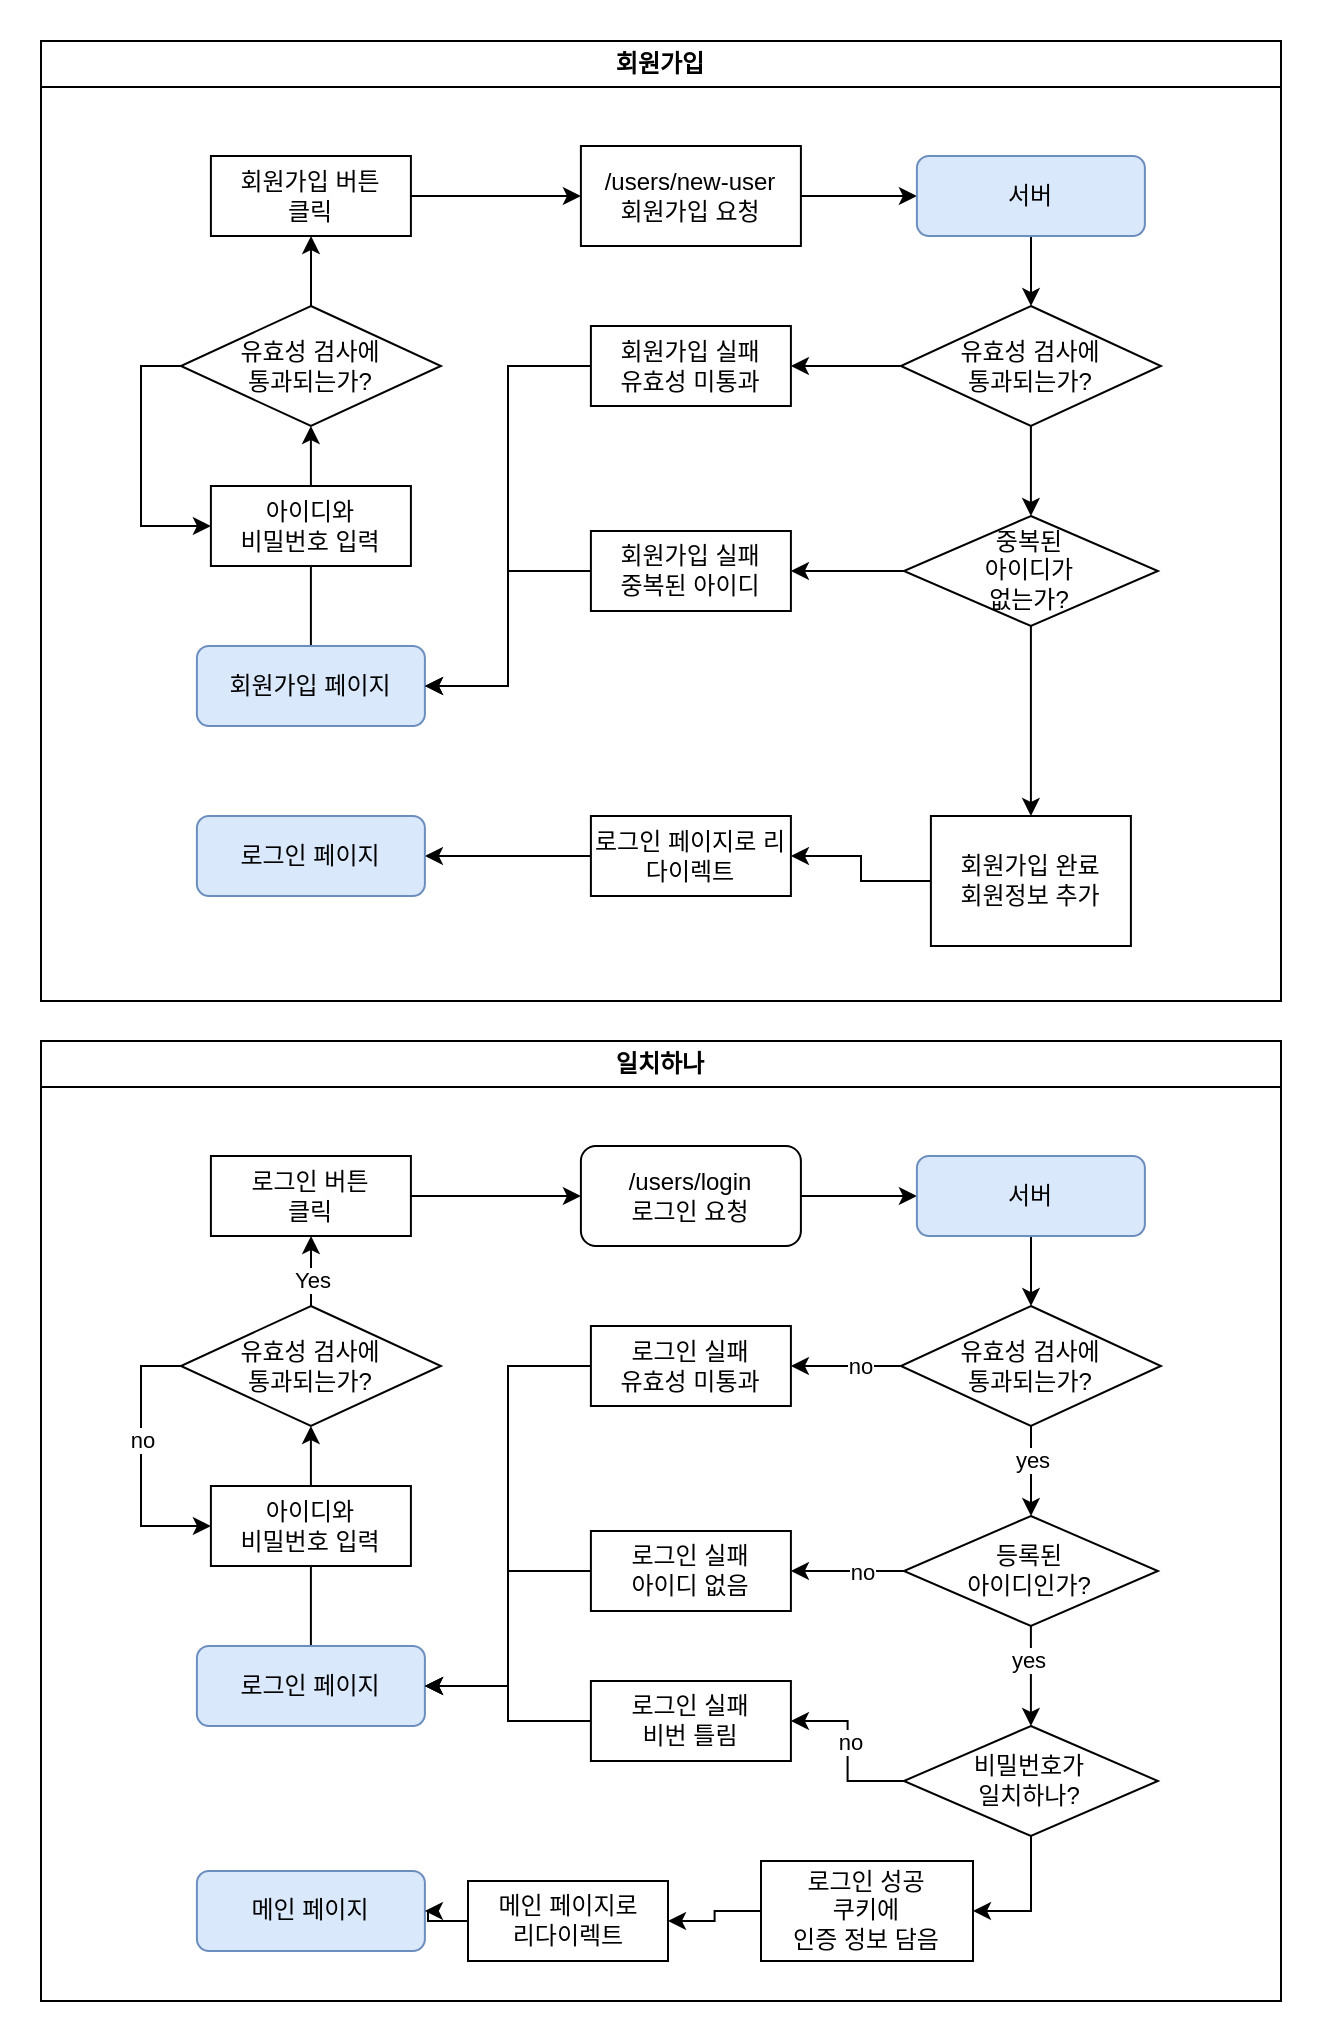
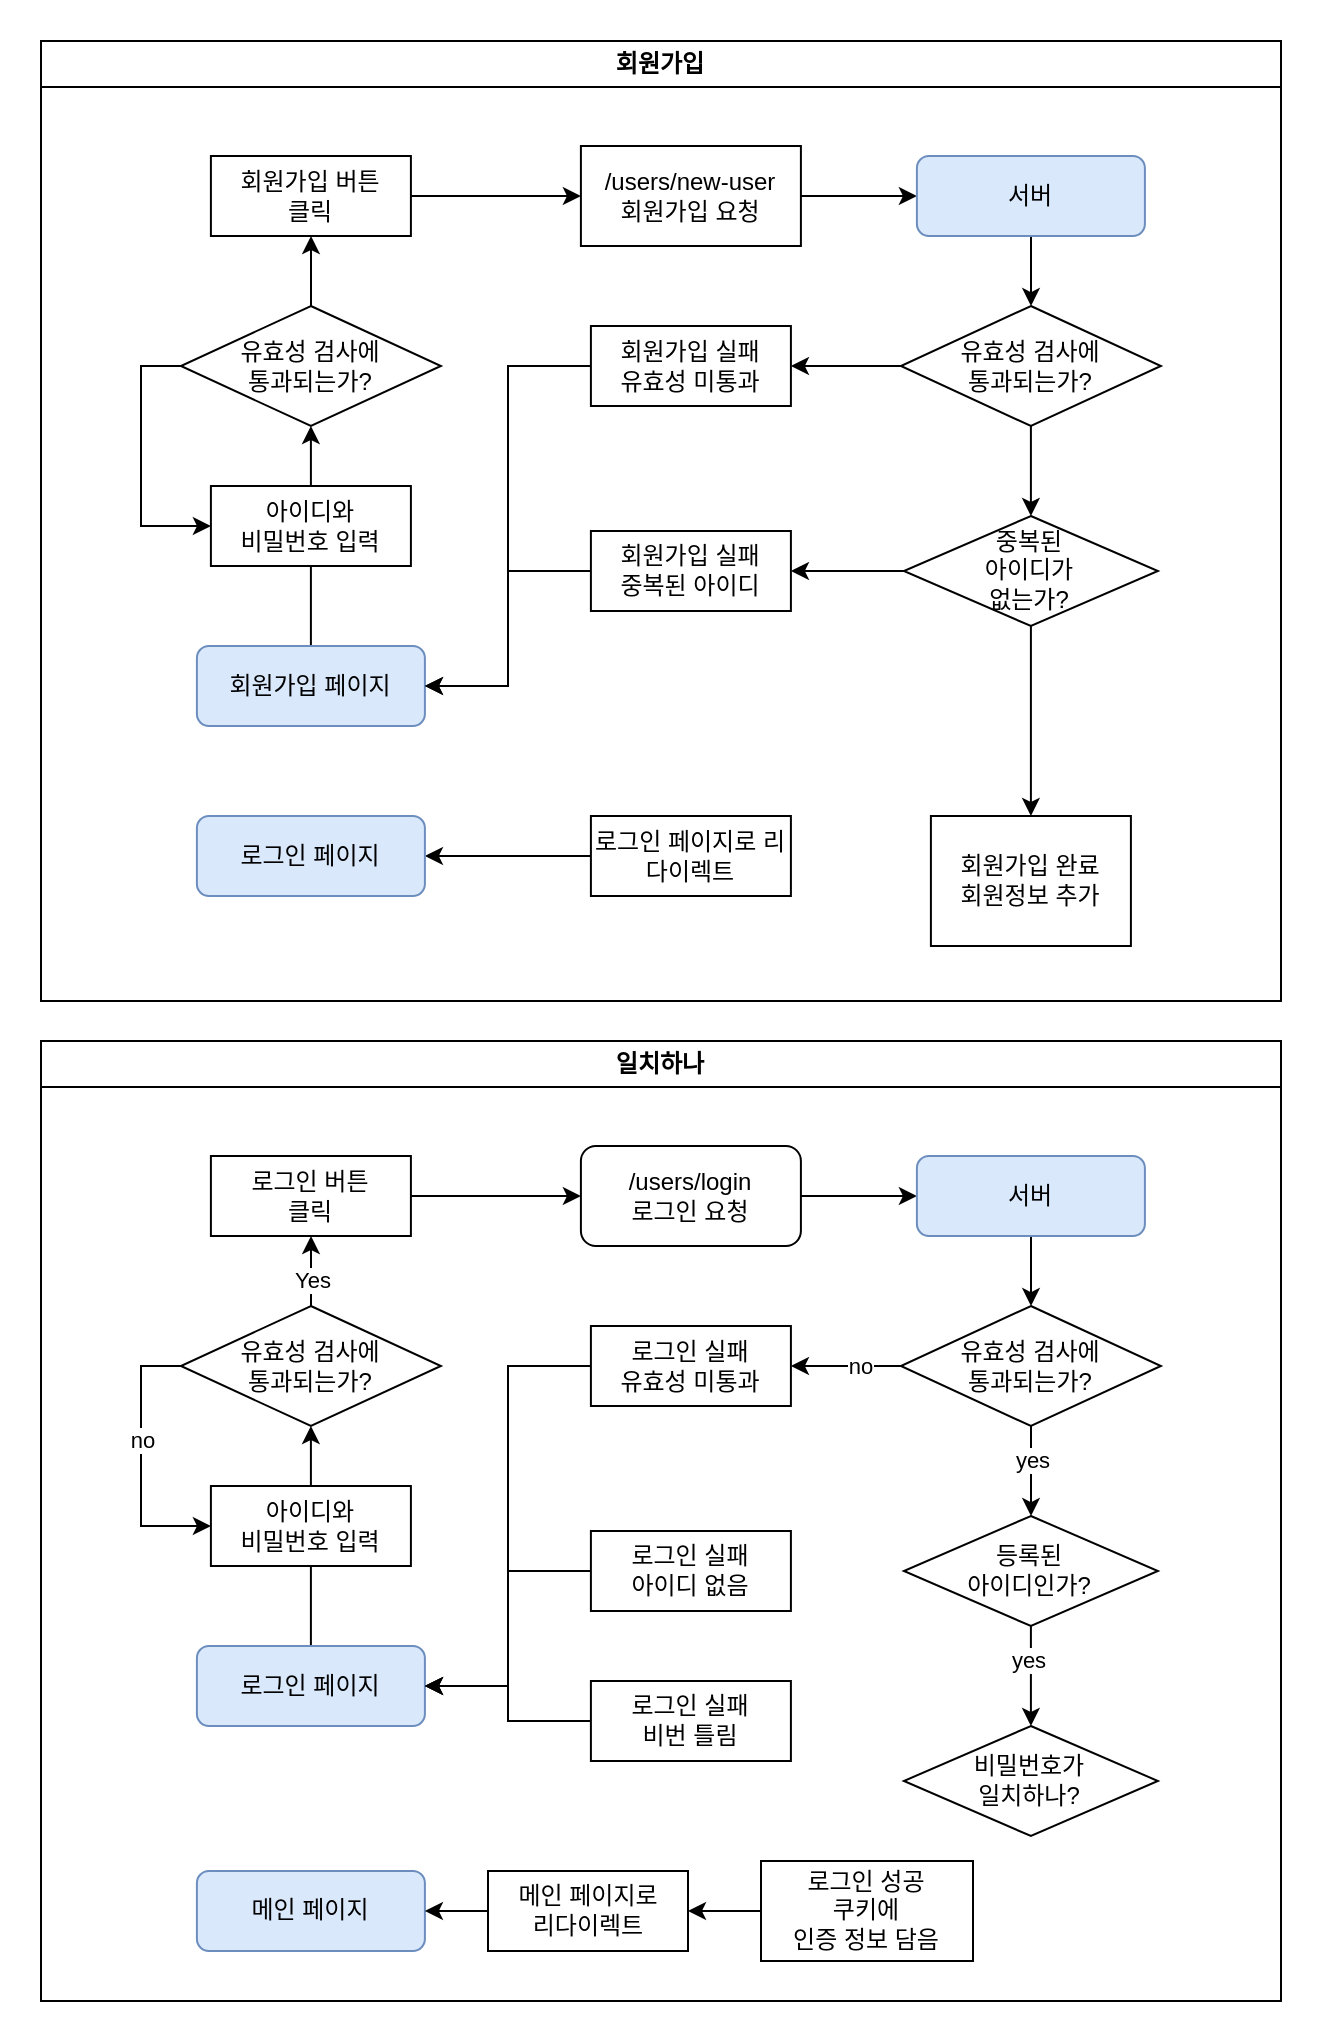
- <mxCell id="21" value="" style="edgeStyle=orthogonalEdgeStyle;rounded=0;orthogonalLoop=1;jettySize=auto;html=1;" edge="1" parent="2" source="22" target="24"><mxGeometry relative="1" as="geometry"><mxPoint x="729.95" y="265" as="targetPoint" /></mxGeometry></mxCell>
- <mxCell id="50" value="" style="edgeStyle=orthogonalEdgeStyle;rounded=0;orthogonalLoop=1;jettySize=auto;html=1;" edge="1" parent="30" source="54" target="57"><mxGeometry relative="1" as="geometry" /></mxCell>
- <mxCell id="51" value="no" style="edgeLabel;html=1;align=center;verticalAlign=middle;resizable=0;points=[];" vertex="1" connectable="0" parent="50"><mxGeometry x="0.143" y="1" relative="1" as="geometry"><mxPoint x="11" y="-1" as="offset" /></mxGeometry></mxCell>
- <mxCell id="60" value="" style="edgeStyle=orthogonalEdgeStyle;rounded=0;orthogonalLoop=1;jettySize=auto;html=1;" edge="1" parent="30" source="63" target="65"><mxGeometry relative="1" as="geometry" /></mxCell>
- <mxCell id="61" value="no" style="edgeLabel;html=1;align=center;verticalAlign=middle;resizable=0;points=[];" vertex="1" connectable="0" parent="60"><mxGeometry x="-0.279" y="-1" relative="1" as="geometry"><mxPoint y="-17" as="offset" /></mxGeometry></mxCell>
- <mxCell id="62" value="" style="edgeStyle=orthogonalEdgeStyle;rounded=0;orthogonalLoop=1;jettySize=auto;html=1;entryX=1;entryY=0.5;entryDx=0;entryDy=0;" edge="1" parent="30" source="63" target="67"><mxGeometry relative="1" as="geometry" /></mxCell>
- <mxCell id="69" value="메인 페이지로&lt;br&gt;리다이렉트" style="rounded=0;whiteSpace=wrap;html=1;" vertex="1" parent="30"><mxGeometry x="213.5" y="420" width="100" height="40" as="geometry" /></mxCell>
+ <mxCell id="69" value="메인 페이지로&lt;br&gt;리다이렉트" style="rounded=0;whiteSpace=wrap;html=1;" vertex="1" parent="30"><mxGeometry x="223.5" y="415" width="100" height="40" as="geometry" /></mxCell>
